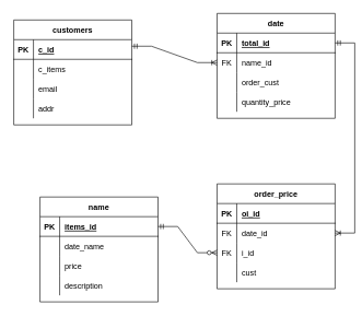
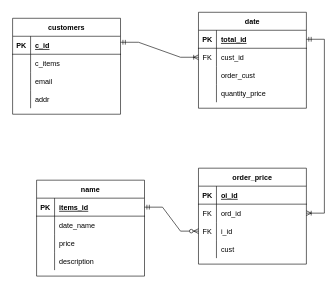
- <mxCell id="34" value="name_id" style="shape=partialRectangle;connectable=0;fillColor=none;top=0;left=0;bottom=0;right=0;align=left;spacingLeft=6;overflow=hidden;" vertex="1" parent="32"><mxGeometry x="30" width="150" height="30" as="geometry"><mxRectangle width="150" height="30" as="alternateBounds" /></mxGeometry></mxCell>
+ <mxCell id="34" value="cust_id" style="shape=partialRectangle;connectable=0;fillColor=none;top=0;left=0;bottom=0;right=0;align=left;spacingLeft=6;overflow=hidden;" vertex="1" parent="32"><mxGeometry x="30" width="150" height="30" as="geometry"><mxRectangle width="150" height="30" as="alternateBounds" /></mxGeometry></mxCell>
- <mxCell id="21" value="date_id" style="shape=partialRectangle;connectable=0;fillColor=none;top=0;left=0;bottom=0;right=0;align=left;spacingLeft=6;overflow=hidden;" vertex="1" parent="19"><mxGeometry x="30" width="150" height="30" as="geometry"><mxRectangle width="150" height="30" as="alternateBounds" /></mxGeometry></mxCell>
+ <mxCell id="21" value="ord_id" style="shape=partialRectangle;connectable=0;fillColor=none;top=0;left=0;bottom=0;right=0;align=left;spacingLeft=6;overflow=hidden;" vertex="1" parent="19"><mxGeometry x="30" width="150" height="30" as="geometry"><mxRectangle width="150" height="30" as="alternateBounds" /></mxGeometry></mxCell>
